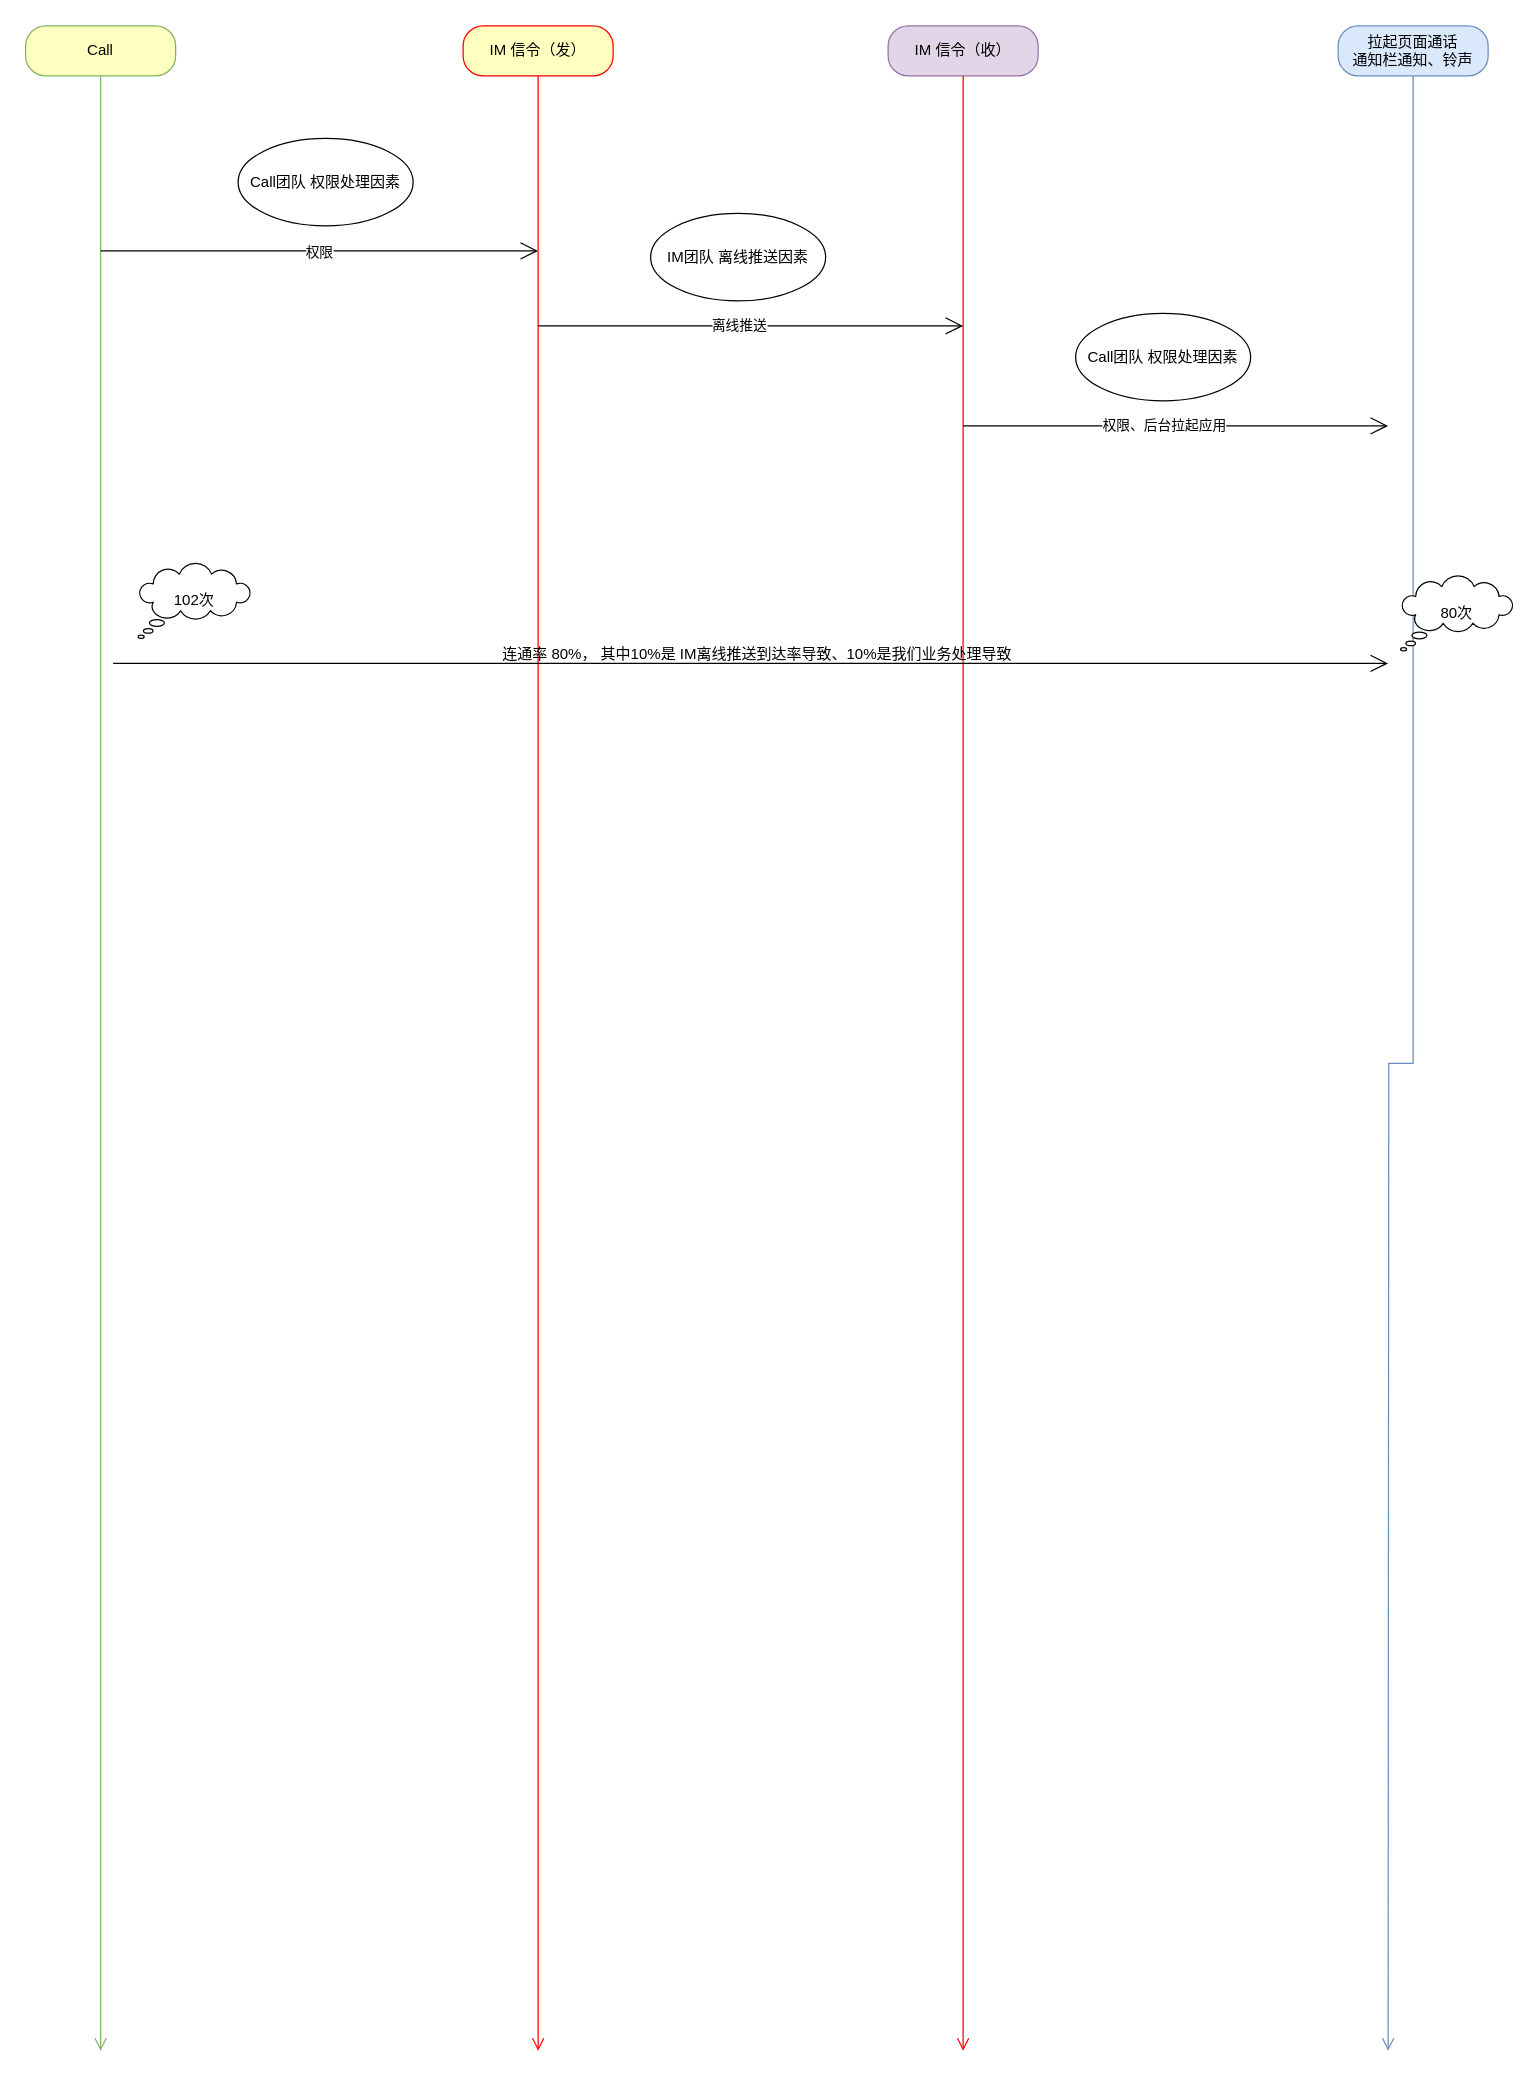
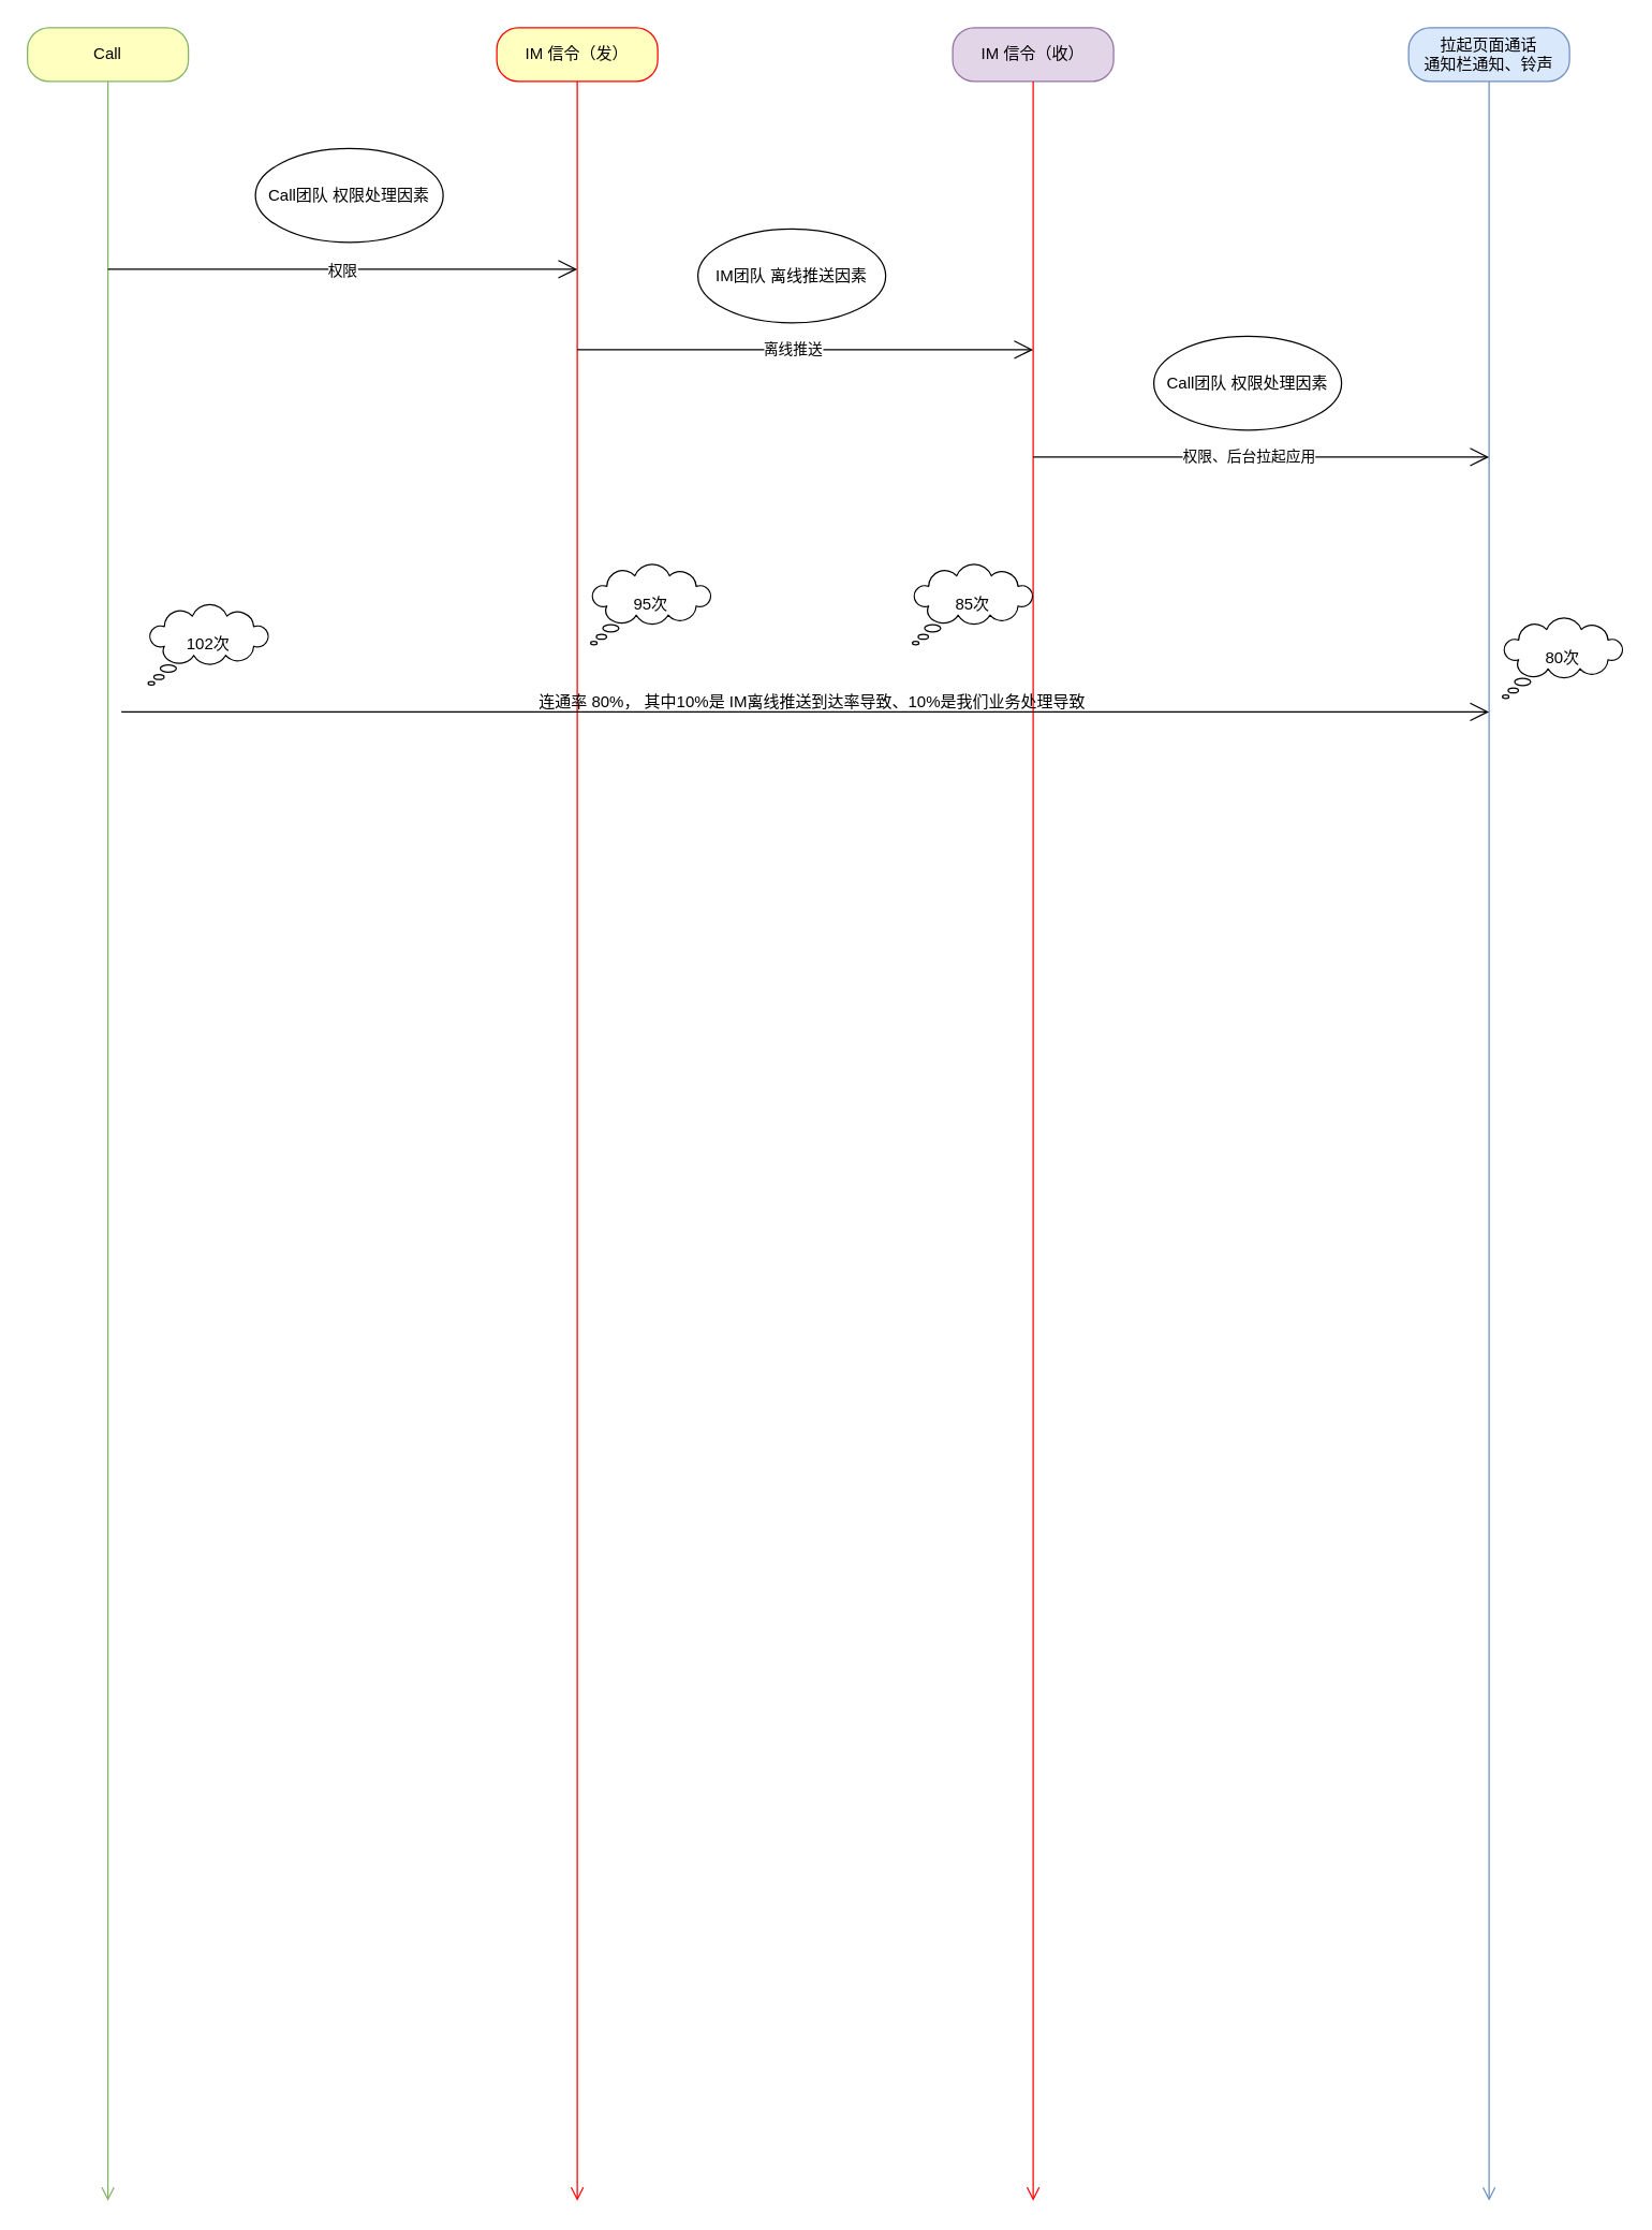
- <mxCell id="8" value="拉起页面通话&lt;br&gt;通知栏通知、铃声" style="rounded=1;whiteSpace=wrap;html=1;arcSize=40;fillColor=#dae8fc;strokeColor=#6c8ebf;" vertex="1" parent="1"><mxGeometry x="1070" y="20" width="120" height="40" as="geometry" /></mxCell>
+ <mxCell id="8" value="拉起页面通话&lt;br&gt;通知栏通知、铃声" style="rounded=1;whiteSpace=wrap;html=1;arcSize=40;fillColor=#dae8fc;strokeColor=#6c8ebf;" vertex="1" parent="1"><mxGeometry x="1050" y="20" width="120" height="40" as="geometry" /></mxCell>
+ <mxCell id="23" value="95次" style="whiteSpace=wrap;html=1;shape=mxgraph.basic.cloud_callout" vertex="1" parent="1"><mxGeometry x="440" y="420" width="90" height="60" as="geometry" /></mxCell>
+ <mxCell id="24" value="85次" style="whiteSpace=wrap;html=1;shape=mxgraph.basic.cloud_callout" vertex="1" parent="1"><mxGeometry x="680" y="420" width="90" height="60" as="geometry" /></mxCell>
